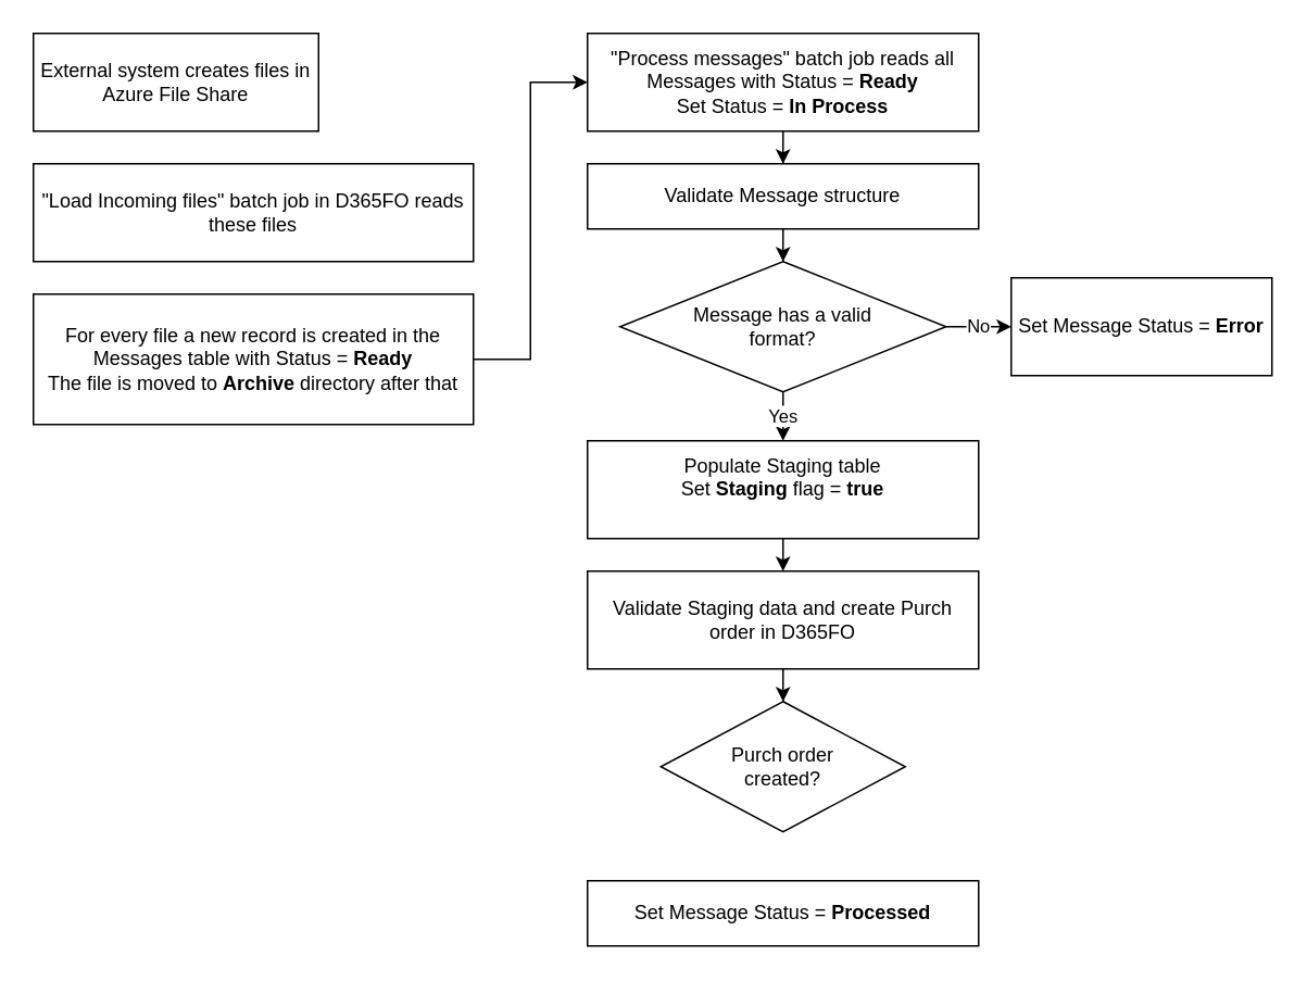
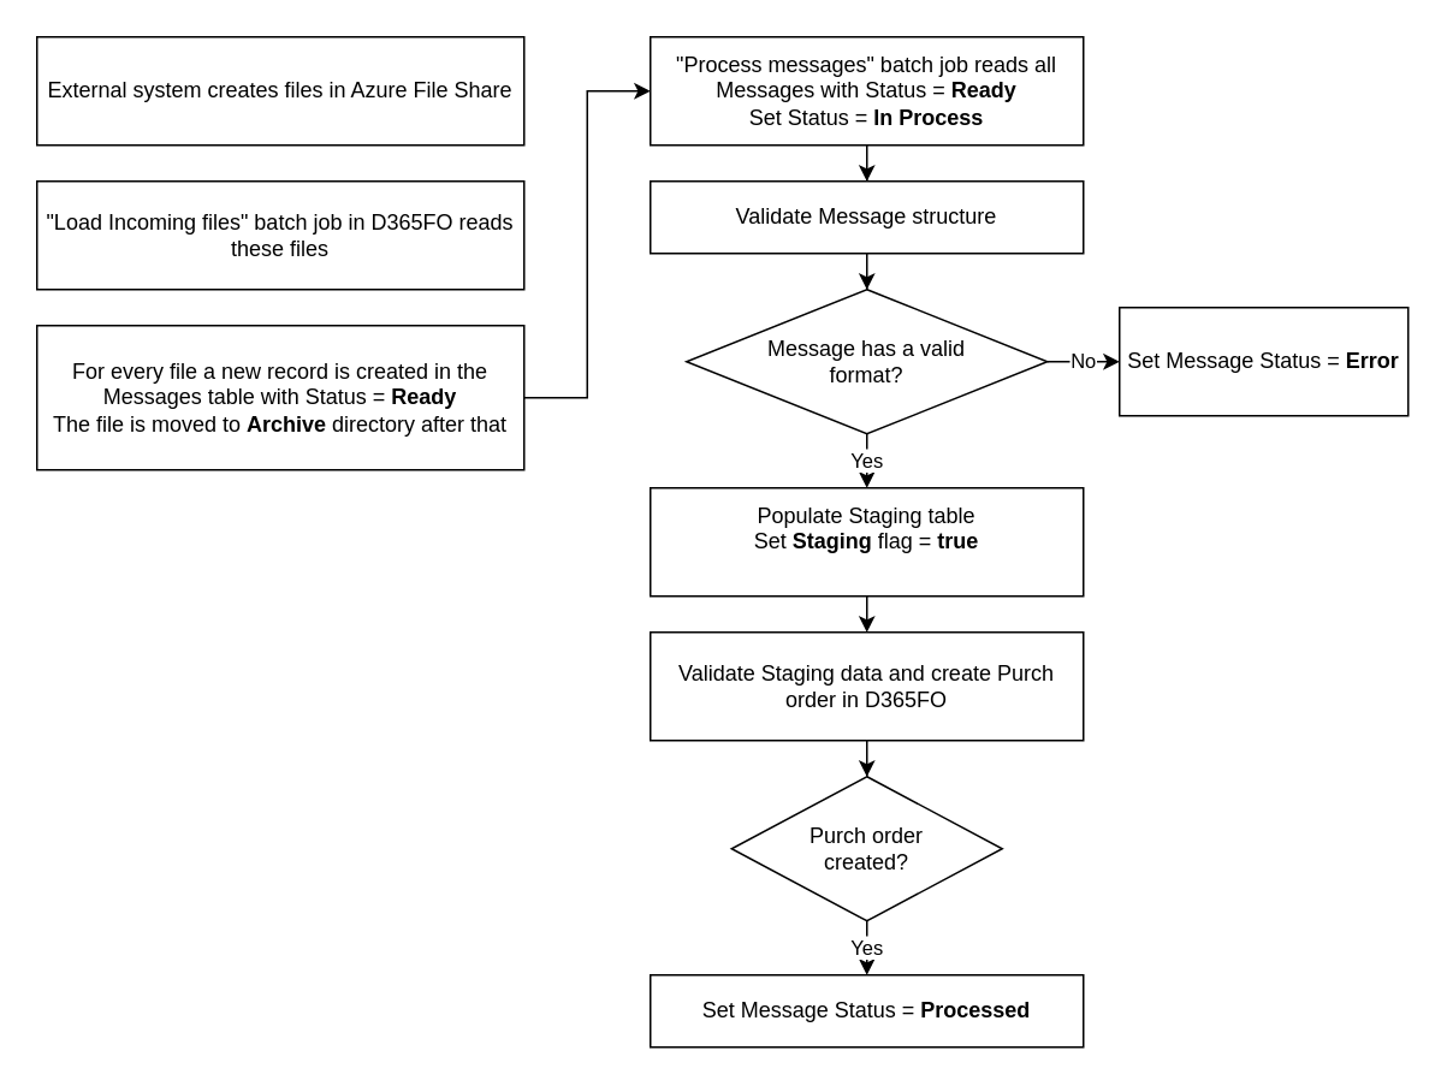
- <mxCell id="2" value="External system creates files in Azure File Share" style="rounded=0;whiteSpace=wrap;html=1;" parent="1" vertex="1"><mxGeometry x="20" y="20" width="175" height="60" as="geometry" /></mxCell>
+ <mxCell id="2" value="External system creates files in Azure File Share" style="rounded=0;whiteSpace=wrap;html=1;" parent="1" vertex="1"><mxGeometry x="20" y="20" width="270" height="60" as="geometry" /></mxCell>
+ <mxCell id="17" value="Yes" style="edgeStyle=orthogonalEdgeStyle;rounded=0;orthogonalLoop=1;jettySize=auto;html=1;" parent="1" source="18" target="19" edge="1"><mxGeometry relative="1" as="geometry" /></mxCell>
